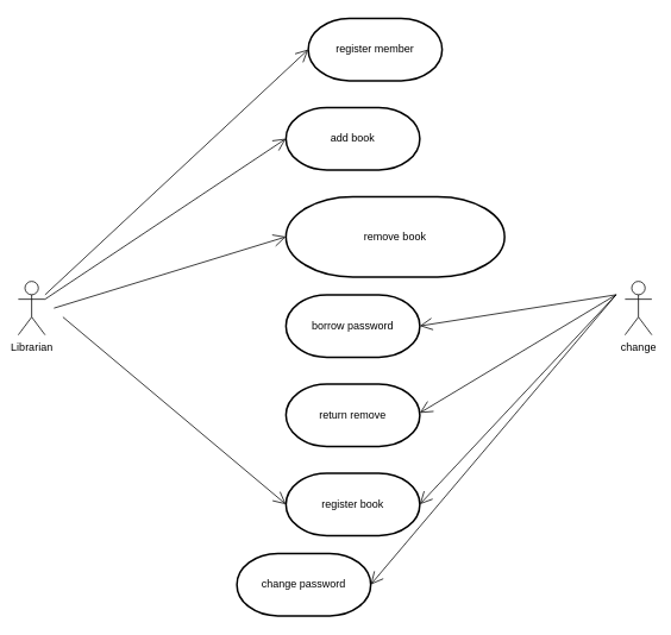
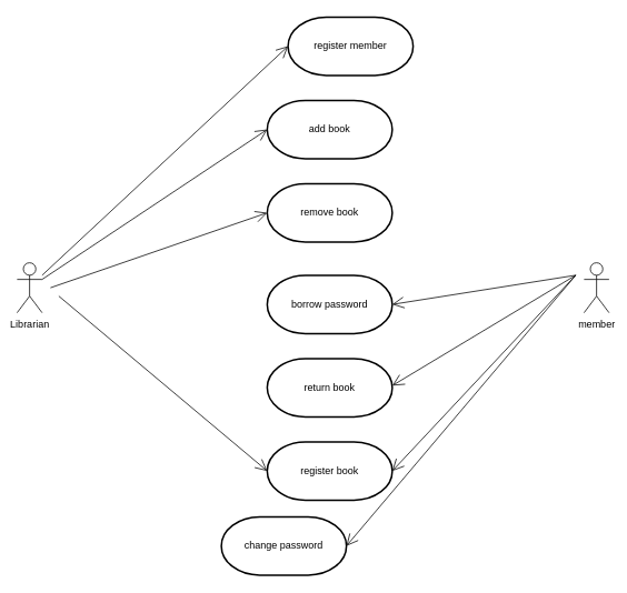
- <mxCell id="6" value="remove book" style="strokeWidth=2;html=1;shape=mxgraph.flowchart.terminator;whiteSpace=wrap;" parent="1" vertex="1"><mxGeometry x="320" y="220" width="245" height="90" as="geometry" /></mxCell>
+ <mxCell id="6" value="remove book" style="strokeWidth=2;html=1;shape=mxgraph.flowchart.terminator;whiteSpace=wrap;" parent="1" vertex="1"><mxGeometry x="320" y="220" width="150" height="70" as="geometry" /></mxCell>
- <mxCell id="3" value="change" style="shape=umlActor;verticalLabelPosition=bottom;verticalAlign=top;html=1;outlineConnect=0;" parent="1" vertex="1"><mxGeometry x="700" y="315" width="30" height="60" as="geometry" /></mxCell>
+ <mxCell id="3" value="member" style="shape=umlActor;verticalLabelPosition=bottom;verticalAlign=top;html=1;outlineConnect=0;" parent="1" vertex="1"><mxGeometry x="700" y="315" width="30" height="60" as="geometry" /></mxCell>
- <mxCell id="8" value="return remove" style="strokeWidth=2;html=1;shape=mxgraph.flowchart.terminator;whiteSpace=wrap;" parent="1" vertex="1"><mxGeometry x="320" y="430" width="150" height="70" as="geometry" /></mxCell>
+ <mxCell id="8" value="return book" style="strokeWidth=2;html=1;shape=mxgraph.flowchart.terminator;whiteSpace=wrap;" parent="1" vertex="1"><mxGeometry x="320" y="430" width="150" height="70" as="geometry" /></mxCell>
